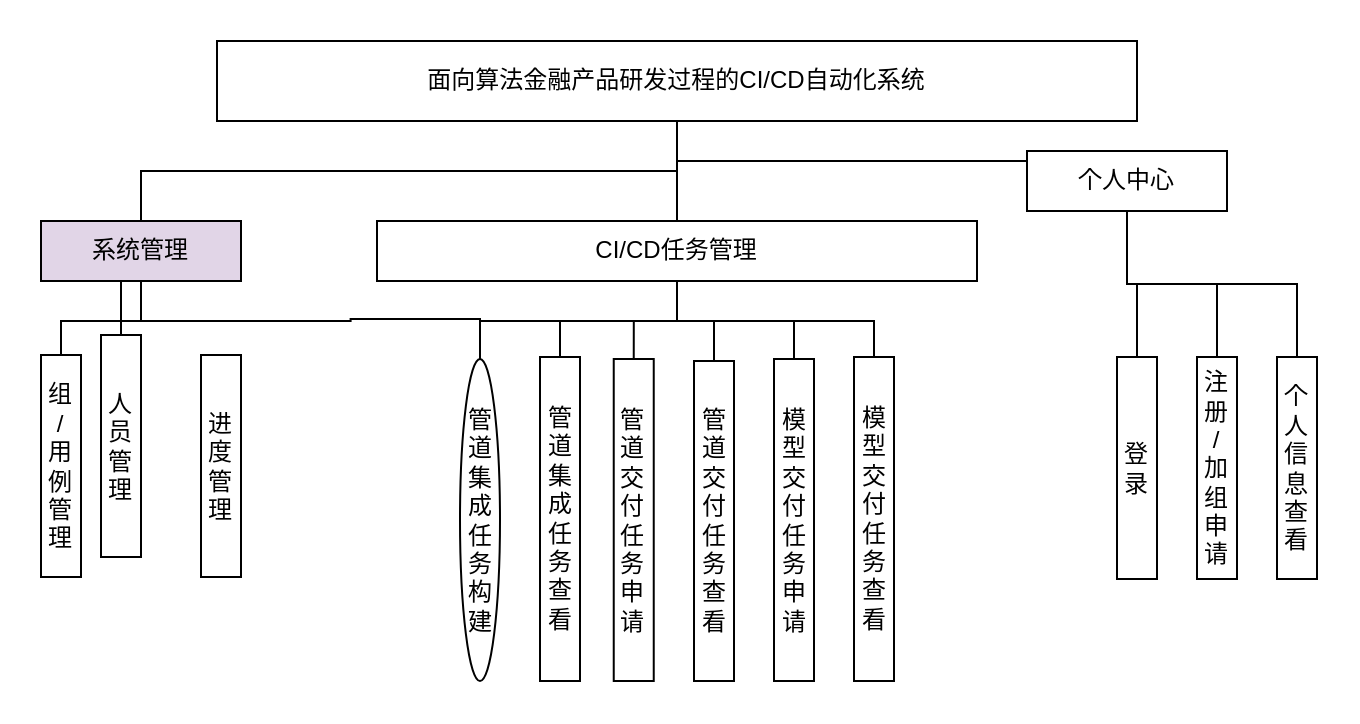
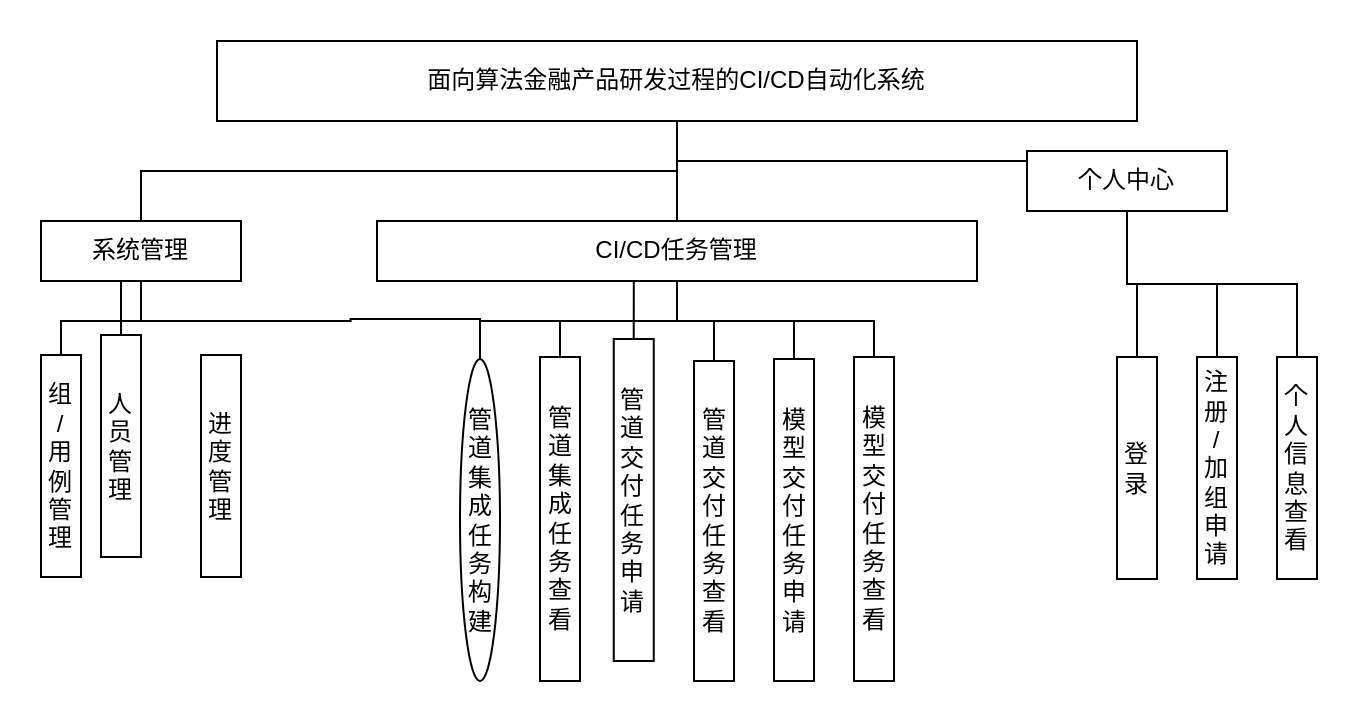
- <mxCell id="29" value="系统管理" style="rounded=0;whiteSpace=wrap;html=1;fillColor=#e1d5e7;" vertex="1" parent="1"><mxGeometry x="20" y="110" width="100" height="30" as="geometry" /></mxCell>
+ <mxCell id="29" value="系统管理" style="rounded=0;whiteSpace=wrap;html=1;" vertex="1" parent="1"><mxGeometry x="20" y="110" width="100" height="30" as="geometry" /></mxCell>
- <mxCell id="21" value="管道交付任务申请" style="rounded=0;whiteSpace=wrap;html=1;" vertex="1" parent="1"><mxGeometry x="306.37" y="179" width="20" height="161" as="geometry" /></mxCell>
+ <mxCell id="21" value="管道交付任务申请" style="rounded=0;whiteSpace=wrap;html=1;" vertex="1" parent="1"><mxGeometry x="306.37" y="169" width="20" height="161" as="geometry" /></mxCell>
